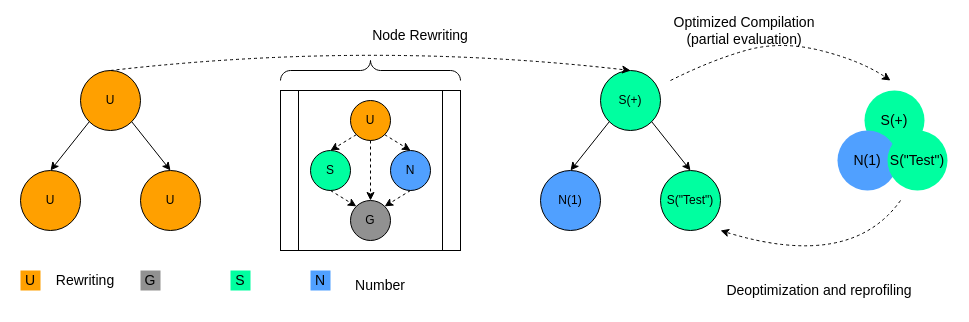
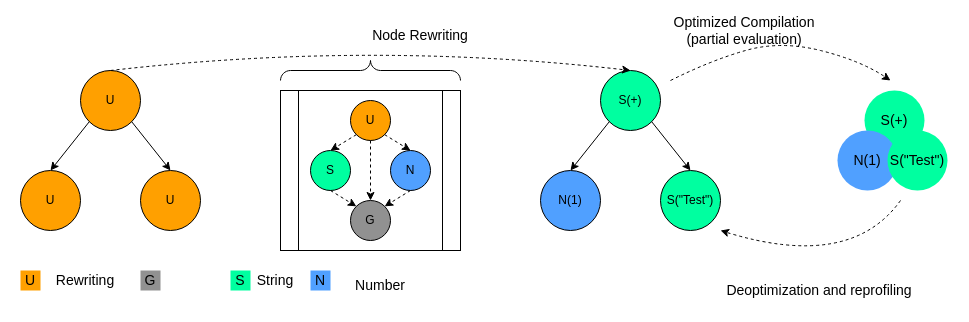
+ <mxCell id="29" value="String" style="text;html=1;strokeColor=none;fillColor=none;align=center;verticalAlign=middle;whiteSpace=wrap;rounded=0;fontSize=14;" parent="1" vertex="1"><mxGeometry x="250" y="270" width="50" height="20" as="geometry" /></mxCell>
